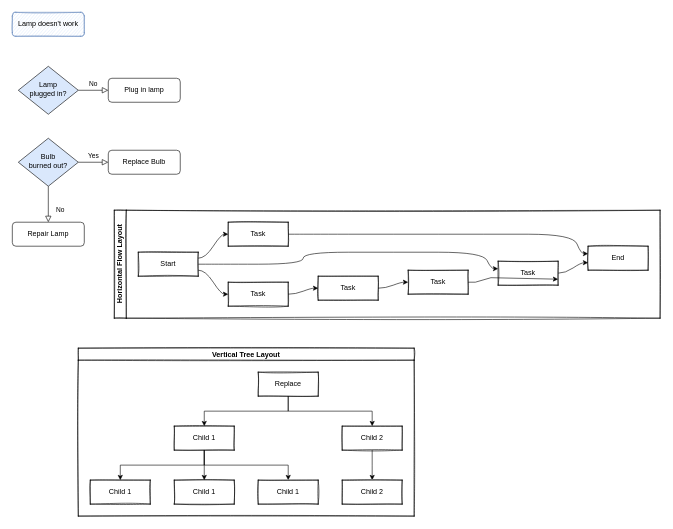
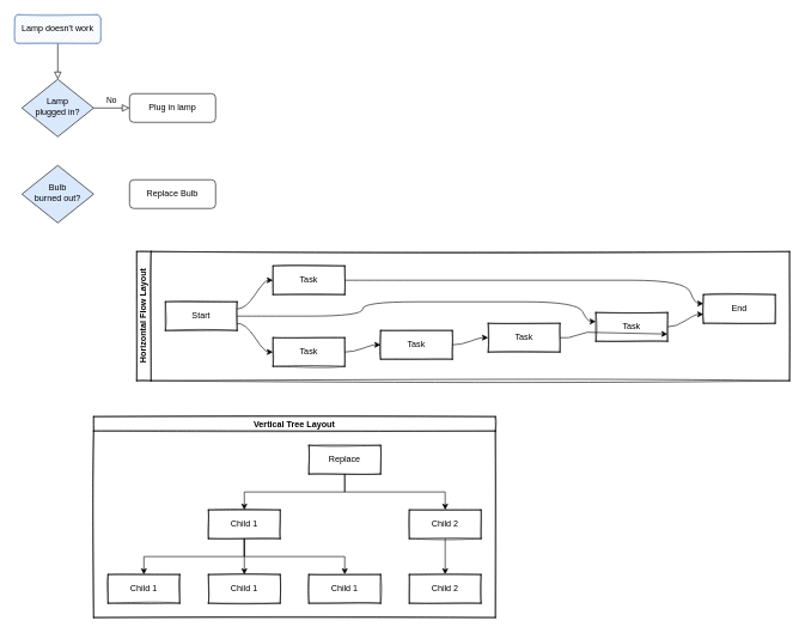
+ <mxCell id="2" value="" style="rounded=0;html=1;jettySize=auto;orthogonalLoop=1;fontSize=11;endArrow=block;endFill=0;endSize=8;strokeWidth=1;shadow=0;labelBackgroundColor=none;edgeStyle=orthogonalEdgeStyle;" parent="1" source="3" target="5" edge="1"><mxGeometry relative="1" as="geometry" /></mxCell>
- <mxCell id="8" value="Yes" style="edgeStyle=orthogonalEdgeStyle;rounded=0;html=1;jettySize=auto;orthogonalLoop=1;fontSize=11;endArrow=block;endFill=0;endSize=8;strokeWidth=1;shadow=0;labelBackgroundColor=none;" parent="1" source="9" target="11" edge="1"><mxGeometry y="10" relative="1" as="geometry"><mxPoint as="offset" /></mxGeometry></mxCell>
- <mxCell id="7" value="No" style="rounded=0;html=1;jettySize=auto;orthogonalLoop=1;fontSize=11;endArrow=block;endFill=0;endSize=8;strokeWidth=1;shadow=0;labelBackgroundColor=none;edgeStyle=orthogonalEdgeStyle;" parent="1" source="9" target="10" edge="1"><mxGeometry x="0.333" y="20" relative="1" as="geometry"><mxPoint as="offset" /></mxGeometry></mxCell>
- <mxCell id="10" value="Repair Lamp" style="rounded=1;whiteSpace=wrap;html=1;fontSize=12;glass=0;strokeWidth=1;shadow=0;" parent="1" vertex="1"><mxGeometry x="20" y="370" width="120" height="40" as="geometry" /></mxCell>
